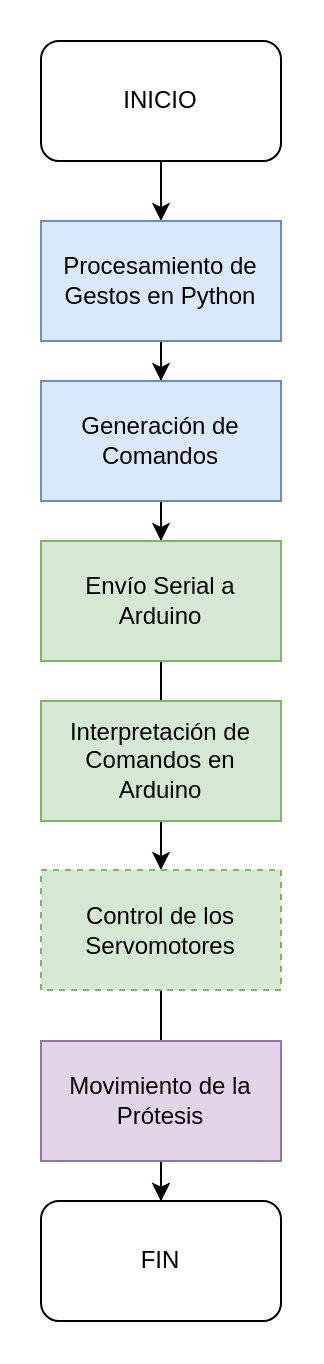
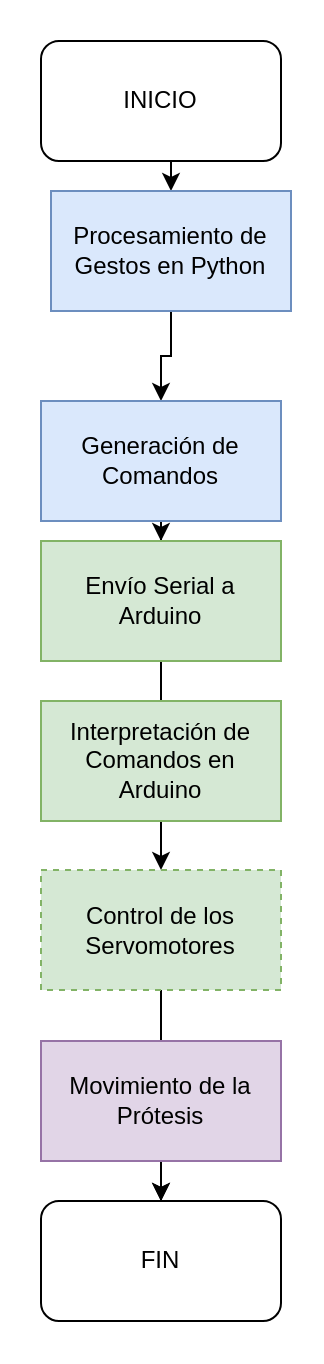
- <mxCell id="5" value="Procesamiento de Gestos en Python" style="rounded=0;whiteSpace=wrap;html=1;fillColor=#dae8fc;strokeColor=#6c8ebf;" vertex="1" parent="1"><mxGeometry x="20" y="110" width="120" height="60" as="geometry" /></mxCell>
+ <mxCell id="5" value="Procesamiento de Gestos en Python" style="rounded=0;whiteSpace=wrap;html=1;fillColor=#dae8fc;strokeColor=#6c8ebf;" vertex="1" parent="1"><mxGeometry x="25" y="95" width="120" height="60" as="geometry" /></mxCell>
- <mxCell id="7" value="Generación de Comandos " style="rounded=0;whiteSpace=wrap;html=1;fillColor=#dae8fc;strokeColor=#6c8ebf;" vertex="1" parent="1"><mxGeometry x="20" y="190" width="120" height="60" as="geometry" /></mxCell>
+ <mxCell id="7" value="Generación de Comandos " style="rounded=0;whiteSpace=wrap;html=1;fillColor=#dae8fc;strokeColor=#6c8ebf;" vertex="1" parent="1"><mxGeometry x="20" y="200" width="120" height="60" as="geometry" /></mxCell>
